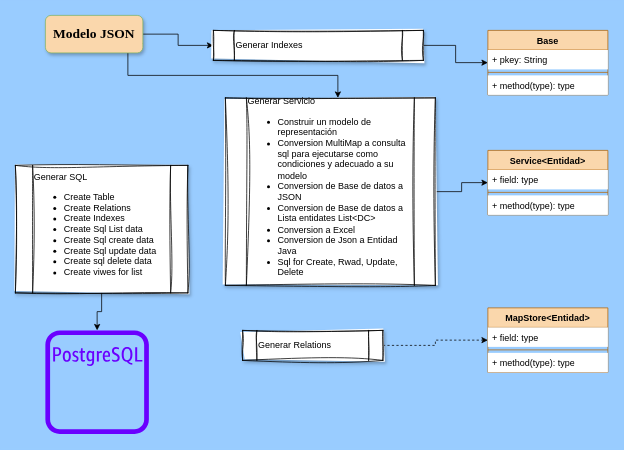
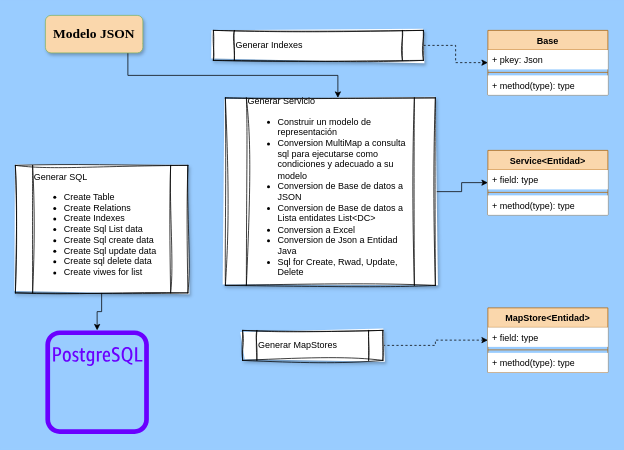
- <mxCell id="2" style="edgeStyle=orthogonalEdgeStyle;rounded=0;orthogonalLoop=1;jettySize=auto;html=1;exitX=1;exitY=0.5;exitDx=0;exitDy=0;entryX=0;entryY=0.5;entryDx=0;entryDy=0;" edge="1" parent="1" source="4" target="8"><mxGeometry relative="1" as="geometry" /></mxCell>
- <mxCell id="7" style="edgeStyle=orthogonalEdgeStyle;rounded=0;orthogonalLoop=1;jettySize=auto;html=1;exitX=1;exitY=0.5;exitDx=0;exitDy=0;" edge="1" parent="1" source="8" target="13"><mxGeometry relative="1" as="geometry" /></mxCell>
+ <mxCell id="7" style="edgeStyle=orthogonalEdgeStyle;rounded=0;orthogonalLoop=1;jettySize=auto;html=1;exitX=1;exitY=0.5;exitDx=0;exitDy=0;dashed=1;" edge="1" parent="1" source="8" target="13"><mxGeometry relative="1" as="geometry" /></mxCell>
- <mxCell id="14" value="+ pkey: String" style="text;align=left;verticalAlign=top;spacingLeft=4;spacingRight=4;overflow=hidden;rotatable=0;points=[[0,0.5],[1,0.5]];portConstraint=eastwest;whiteSpace=wrap;html=1;fillColor=default;" vertex="1" parent="13"><mxGeometry y="26" width="160" height="26" as="geometry" /></mxCell>
+ <mxCell id="14" value="+ pkey: Json" style="text;align=left;verticalAlign=top;spacingLeft=4;spacingRight=4;overflow=hidden;rotatable=0;points=[[0,0.5],[1,0.5]];portConstraint=eastwest;whiteSpace=wrap;html=1;fillColor=default;" vertex="1" parent="13"><mxGeometry y="26" width="160" height="26" as="geometry" /></mxCell>
- <mxCell id="12" value="Generar Relations" style="shape=process;whiteSpace=wrap;html=1;backgroundOutline=1;align=left;shadow=1;sketch=1;curveFitting=1;jiggle=2;glass=0;" vertex="1" parent="1"><mxGeometry x="323" y="440" width="187" height="40" as="geometry" /></mxCell>
+ <mxCell id="12" value="Generar MapStores" style="shape=process;whiteSpace=wrap;html=1;backgroundOutline=1;align=left;shadow=1;sketch=1;curveFitting=1;jiggle=2;glass=0;" vertex="1" parent="1"><mxGeometry x="323" y="440" width="187" height="40" as="geometry" /></mxCell>
